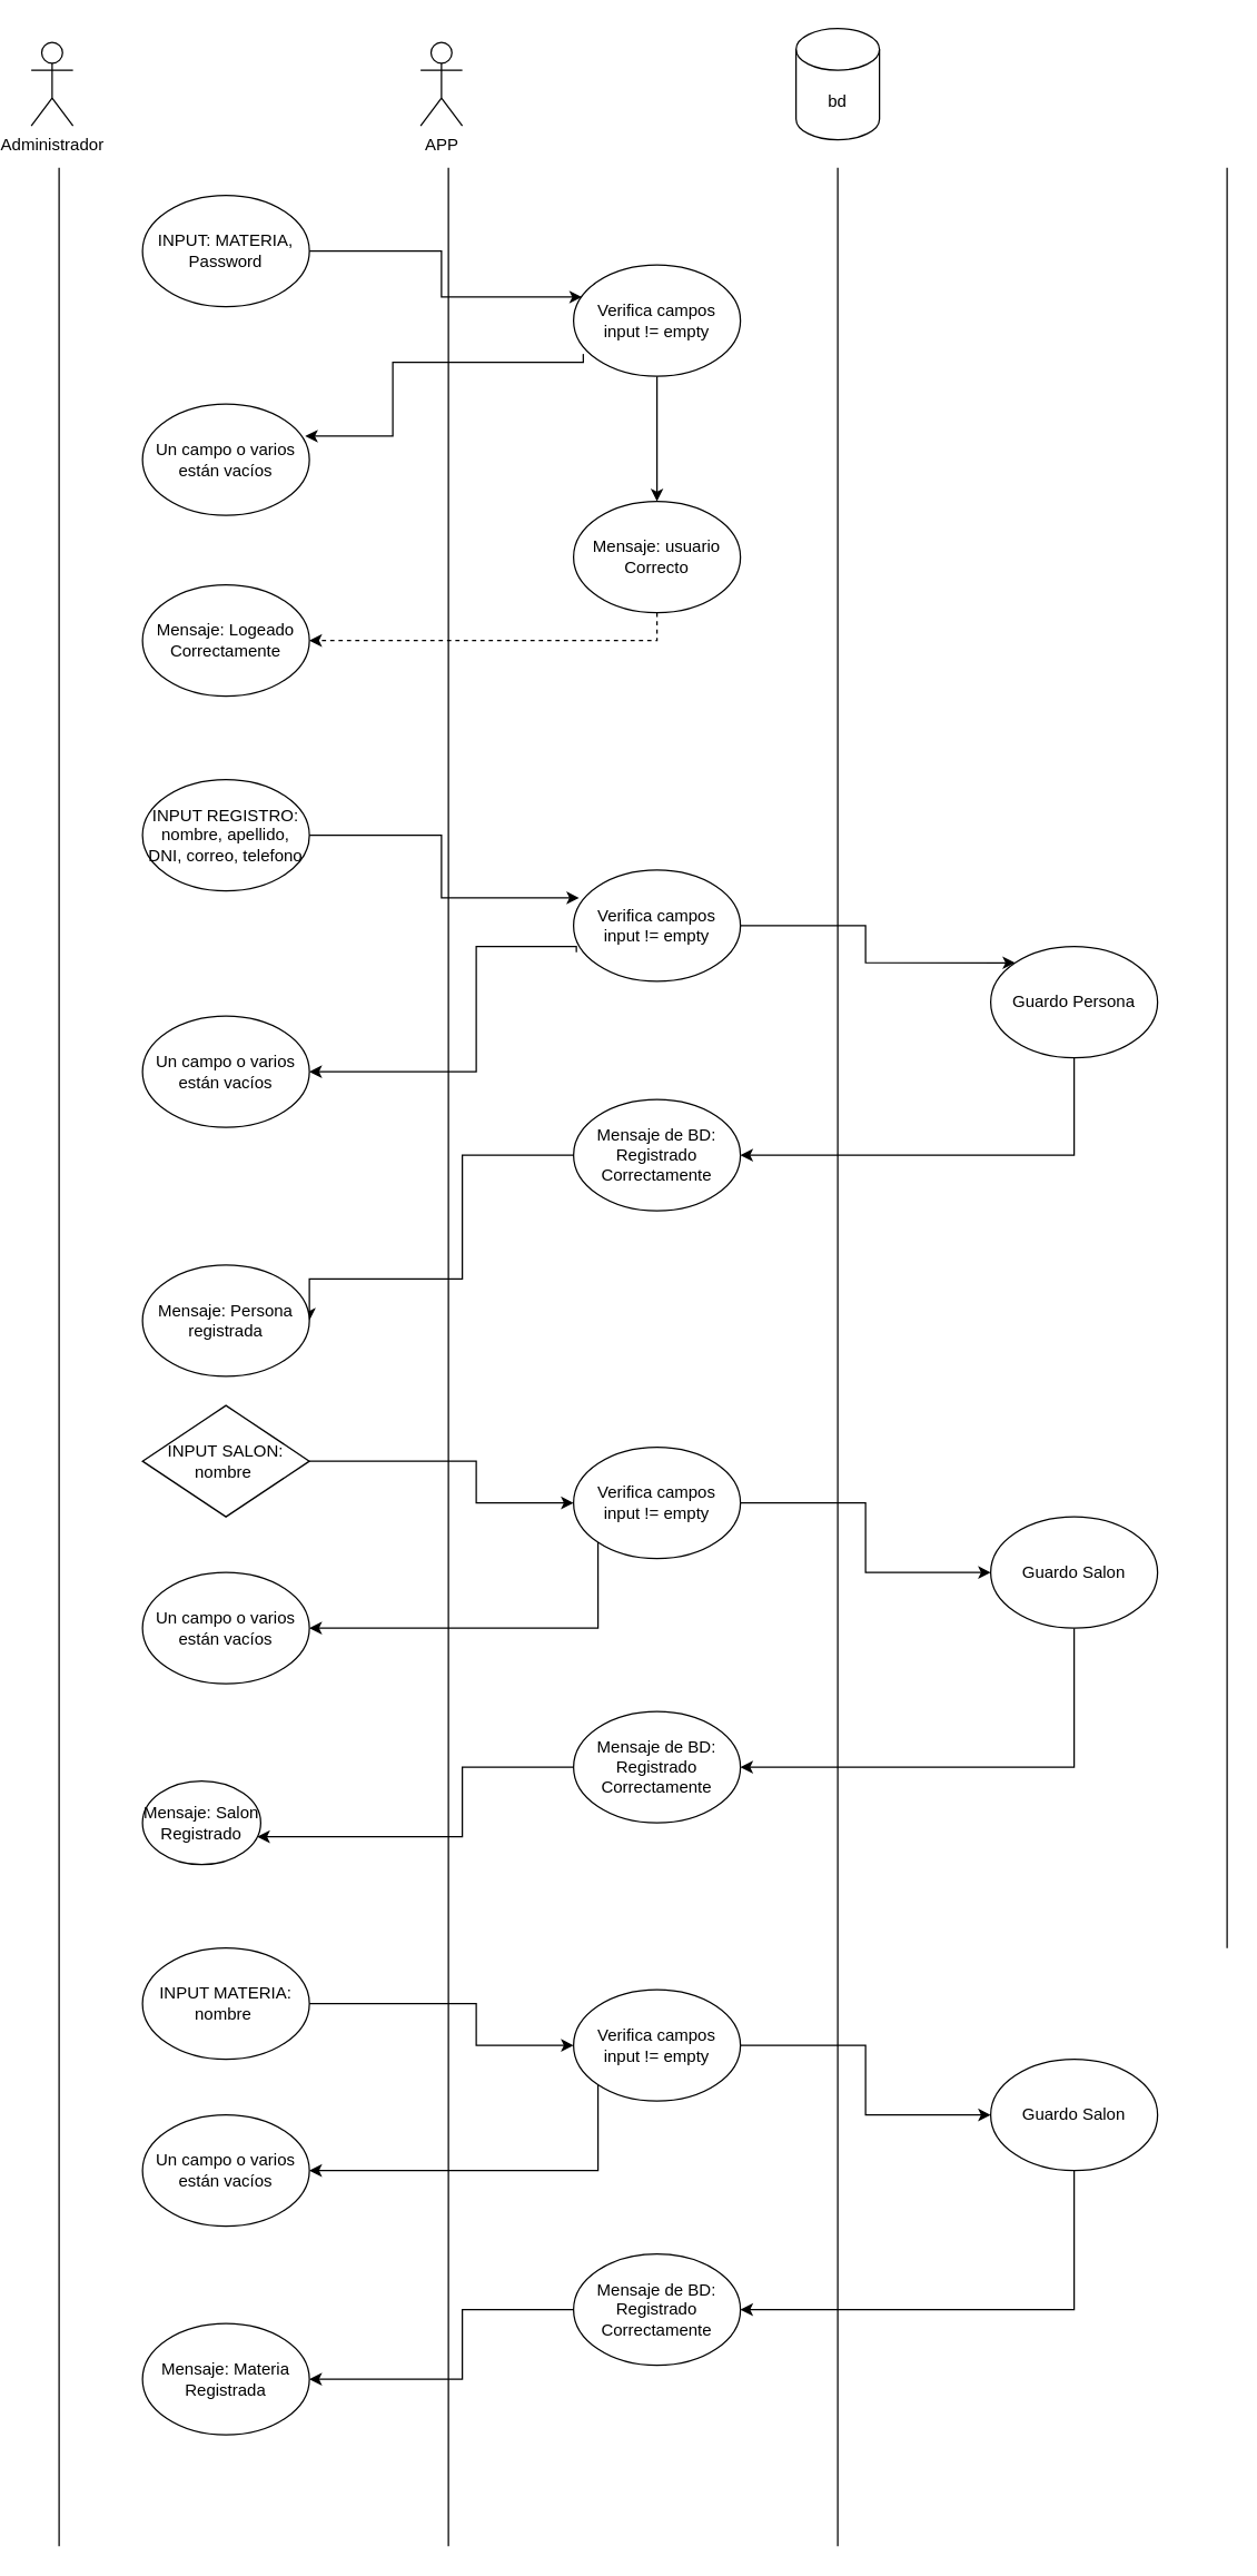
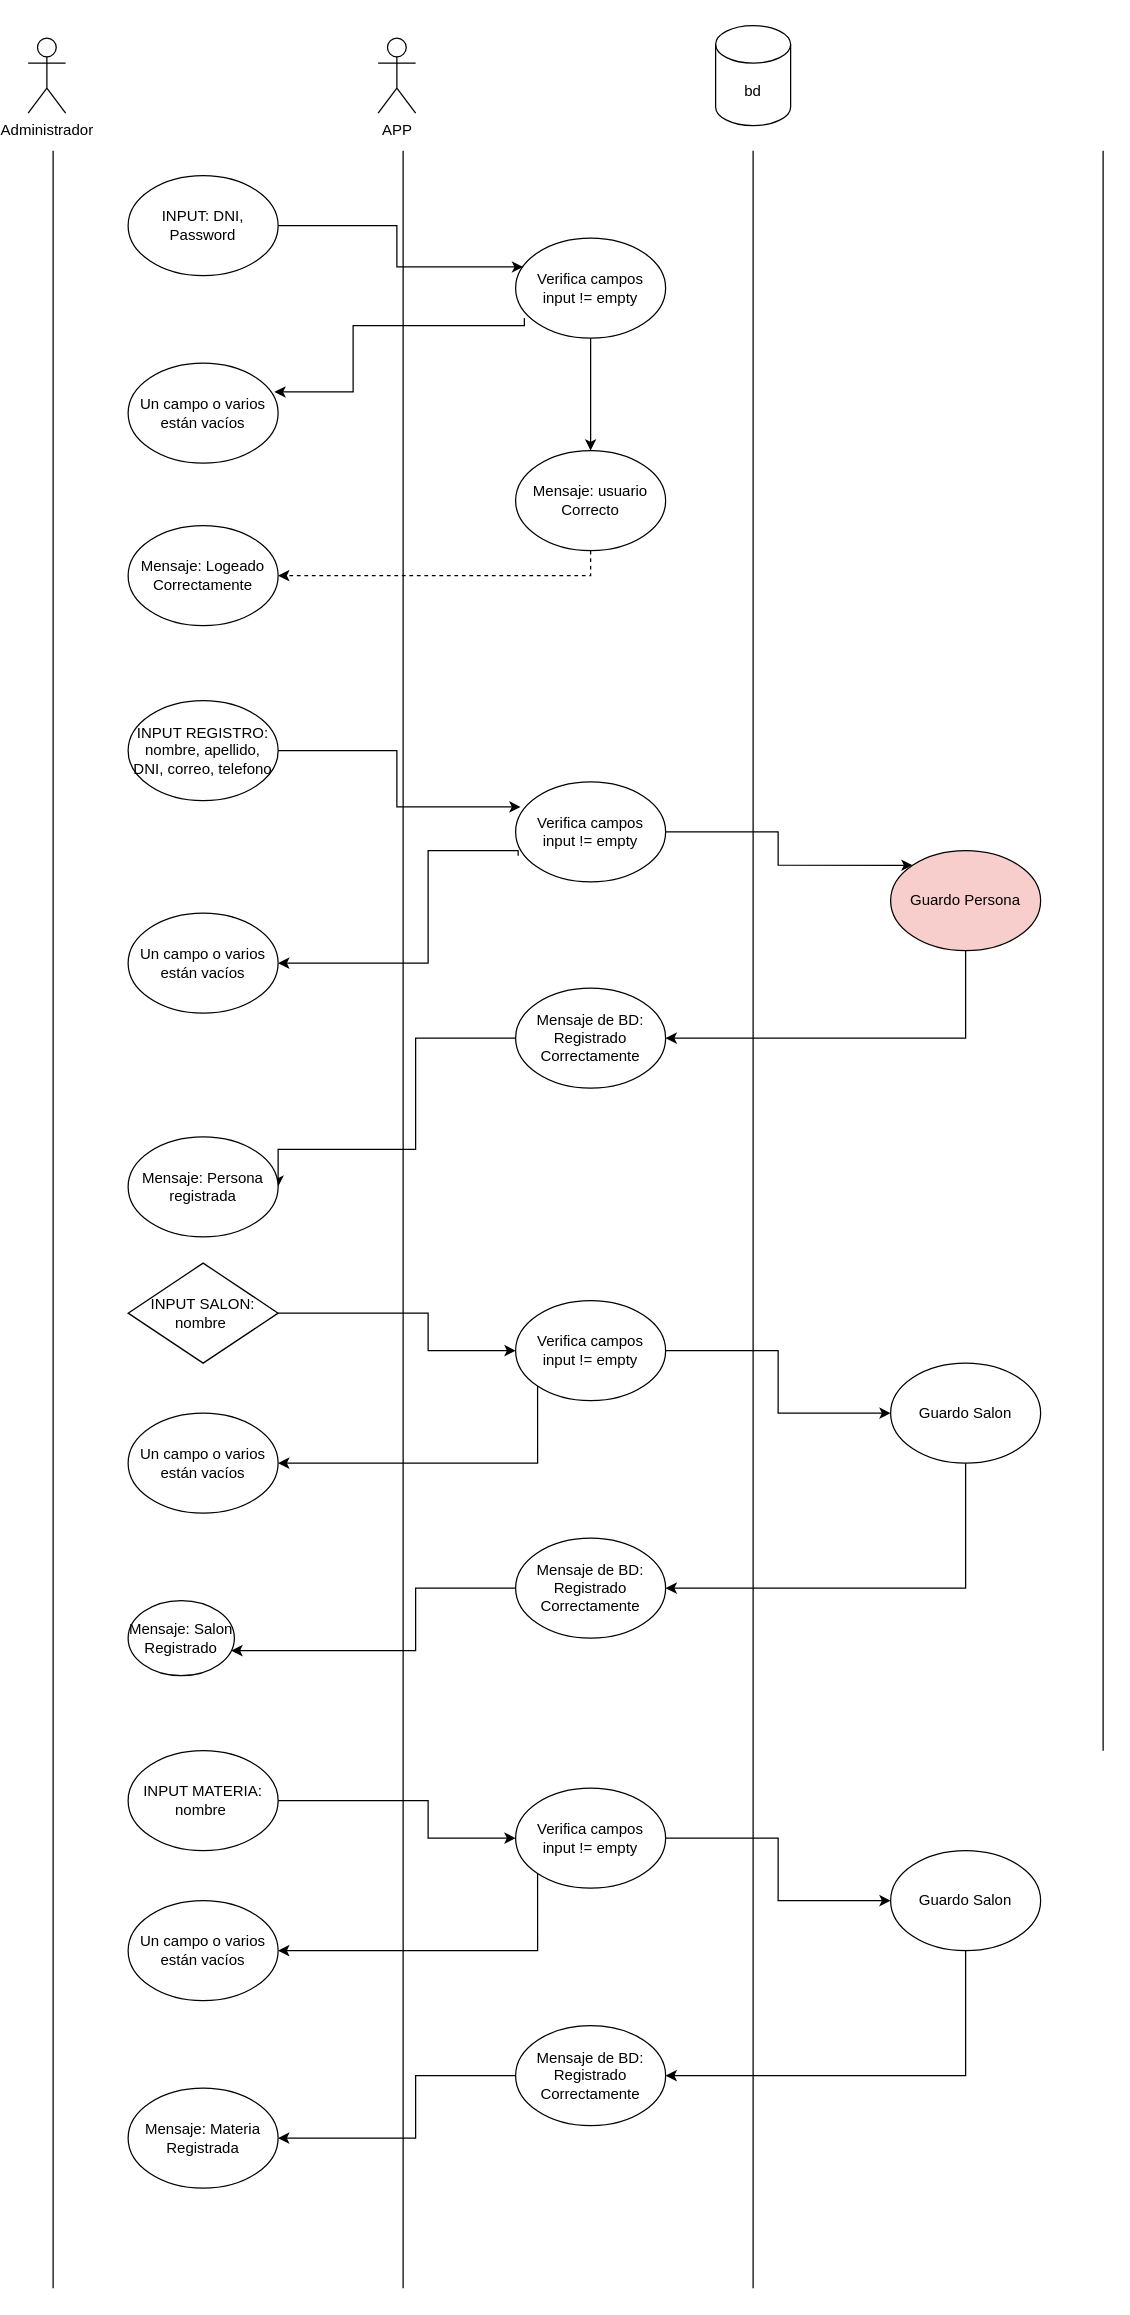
- <mxCell id="10" value="&lt;span&gt;INPUT: MATERIA, Password&lt;/span&gt;" style="ellipse;whiteSpace=wrap;html=1;" vertex="1" parent="1"><mxGeometry x="100" y="140" width="120" height="80" as="geometry" /></mxCell>
+ <mxCell id="10" value="&lt;span&gt;INPUT: DNI, Password&lt;/span&gt;" style="ellipse;whiteSpace=wrap;html=1;" vertex="1" parent="1"><mxGeometry x="100" y="140" width="120" height="80" as="geometry" /></mxCell>
- <mxCell id="27" value="Guardo Persona" style="ellipse;whiteSpace=wrap;html=1;" vertex="1" parent="1"><mxGeometry x="710" y="680" width="120" height="80" as="geometry" /></mxCell>
+ <mxCell id="27" value="Guardo Persona" style="ellipse;whiteSpace=wrap;html=1;fillColor=#f8cecc;" vertex="1" parent="1"><mxGeometry x="710" y="680" width="120" height="80" as="geometry" /></mxCell>
